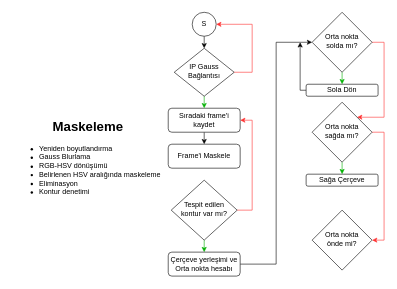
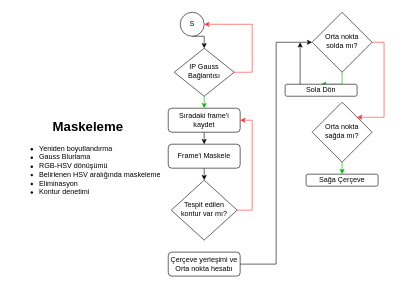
- <mxCell id="5" value="S" style="ellipse;whiteSpace=wrap;html=1;" vertex="1" parent="1"><mxGeometry x="320" y="20" width="40" height="40" as="geometry" /></mxCell>
+ <mxCell id="5" value="S" style="ellipse;whiteSpace=wrap;html=1;" vertex="1" parent="1"><mxGeometry x="300" y="20" width="40" height="40" as="geometry" /></mxCell>
- <mxCell id="21" value="Sola Dön" style="rounded=1;whiteSpace=wrap;html=1;fontSize=12;glass=0;strokeWidth=1;shadow=0;" vertex="1" parent="1"><mxGeometry x="510" y="140" width="120" height="20" as="geometry" /></mxCell>
+ <mxCell id="21" value="Sola Dön" style="rounded=1;whiteSpace=wrap;html=1;fontSize=12;glass=0;strokeWidth=1;shadow=0;" vertex="1" parent="1"><mxGeometry x="475" y="140" width="120" height="20" as="geometry" /></mxCell>
- <mxCell id="23" style="edgeStyle=orthogonalEdgeStyle;rounded=0;orthogonalLoop=1;jettySize=auto;html=1;exitX=1;exitY=0.5;exitDx=0;exitDy=0;fontSize=22;strokeColor=#FF3333;entryX=1;entryY=0.5;entryDx=0;entryDy=0;" edge="1" parent="1" source="24" target="26"><mxGeometry relative="1" as="geometry"><mxPoint x="640" y="400" as="targetPoint" /></mxGeometry></mxCell>
+ <mxCell id="9" style="edgeStyle=orthogonalEdgeStyle;rounded=0;orthogonalLoop=1;jettySize=auto;html=1;exitX=0.5;exitY=1;exitDx=0;exitDy=0;entryX=0.5;entryY=0;entryDx=0;entryDy=0;fontSize=22;strokeColor=#000000;" edge="1" parent="1" source="10" target="14"><mxGeometry relative="1" as="geometry" /></mxCell>
- <mxCell id="26" value="Orta nokta&lt;br&gt;önde mi?" style="rhombus;whiteSpace=wrap;html=1;shadow=0;fontFamily=Helvetica;fontSize=12;align=center;strokeWidth=1;spacing=6;spacingTop=-4;" vertex="1" parent="1"><mxGeometry x="520" y="350" width="100" height="100" as="geometry" /></mxCell>
- <mxCell id="13" style="edgeStyle=orthogonalEdgeStyle;rounded=0;orthogonalLoop=1;jettySize=auto;html=1;exitX=0.5;exitY=1;exitDx=0;exitDy=0;entryX=0.5;entryY=0;entryDx=0;entryDy=0;fontSize=22;strokeColor=#00B000;" edge="1" parent="1" source="14" target="16"><mxGeometry relative="1" as="geometry" /></mxCell>
